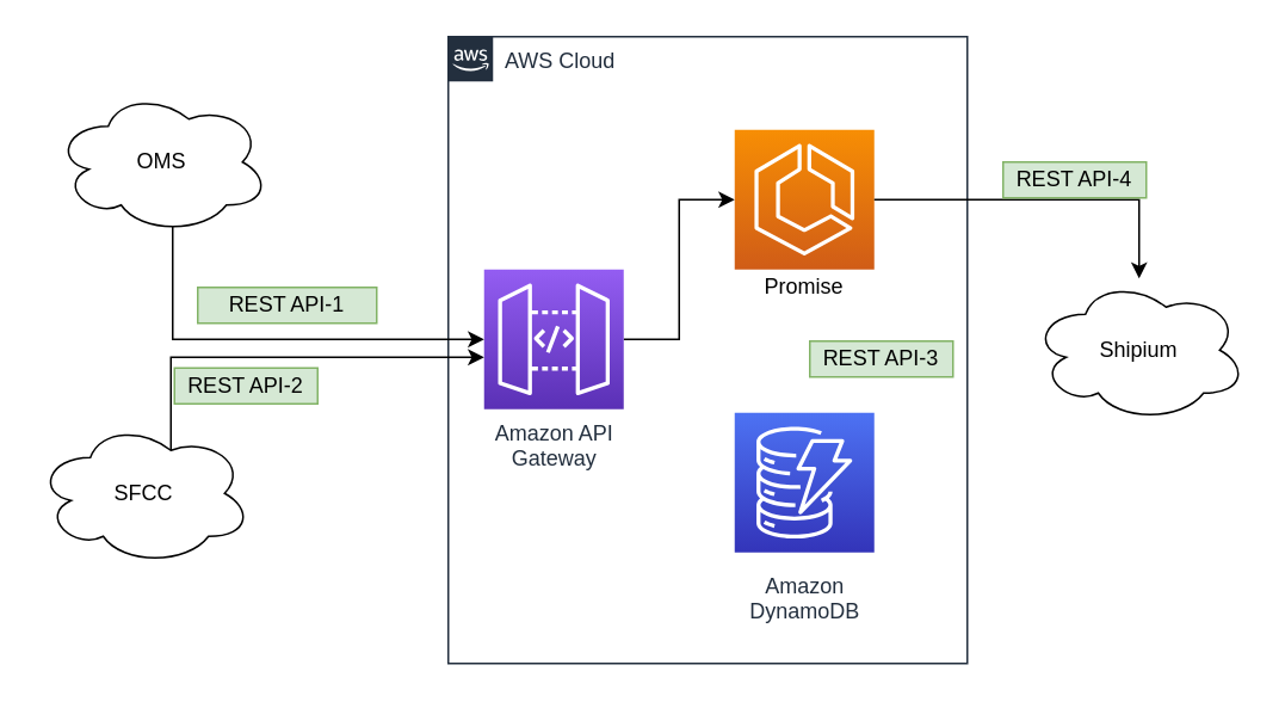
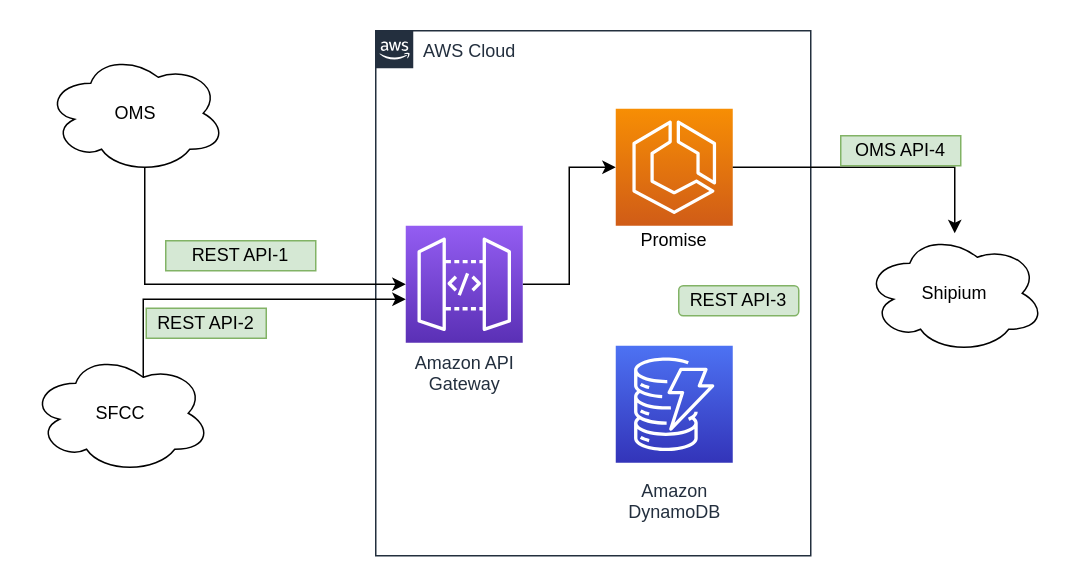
- <mxCell id="9" value="OMS" style="ellipse;shape=cloud;whiteSpace=wrap;html=1;" vertex="1" parent="1"><mxGeometry x="30" y="50" width="120" height="80" as="geometry" /></mxCell>
+ <mxCell id="9" value="OMS" style="ellipse;shape=cloud;whiteSpace=wrap;html=1;" vertex="1" parent="1"><mxGeometry x="30" y="35" width="120" height="80" as="geometry" /></mxCell>
- <mxCell id="17" value="REST API-4" style="whiteSpace=wrap;html=1;fillColor=#d5e8d4;strokeColor=#82b366;" vertex="1" parent="1"><mxGeometry x="560" y="90" width="80" height="20" as="geometry" /></mxCell>
+ <mxCell id="17" value="OMS API-4" style="whiteSpace=wrap;html=1;fillColor=#d5e8d4;strokeColor=#82b366;" vertex="1" parent="1"><mxGeometry x="560" y="90" width="80" height="20" as="geometry" /></mxCell>
- <mxCell id="8" value="REST API-3" style="whiteSpace=wrap;html=1;fillColor=#d5e8d4;strokeColor=#82b366;" vertex="1" parent="2"><mxGeometry x="202.0" y="170" width="80" height="20" as="geometry" /></mxCell>
+ <mxCell id="8" value="REST API-3" style="whiteSpace=wrap;html=1;fillColor=#d5e8d4;strokeColor=#82b366;rounded=1;" vertex="1" parent="2"><mxGeometry x="202.0" y="170" width="80" height="20" as="geometry" /></mxCell>
